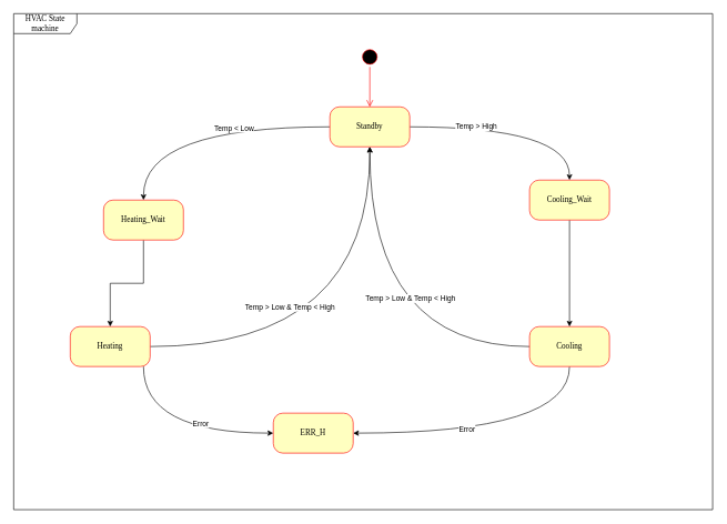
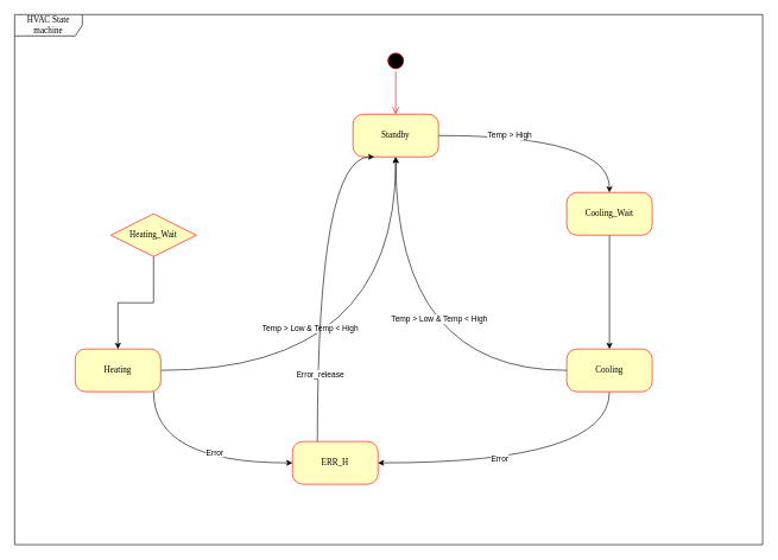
- <mxCell id="9" style="edgeStyle=orthogonalEdgeStyle;rounded=0;orthogonalLoop=1;jettySize=auto;html=1;entryX=0.5;entryY=0;entryDx=0;entryDy=0;curved=1;" edge="1" parent="1" source="13" target="22"><mxGeometry relative="1" as="geometry" /></mxCell>
- <mxCell id="10" value="Temp &amp;lt; Low" style="edgeLabel;html=1;align=center;verticalAlign=middle;resizable=0;points=[];" vertex="1" connectable="0" parent="9"><mxGeometry x="-0.254" y="1" relative="1" as="geometry"><mxPoint as="offset" /></mxGeometry></mxCell>
+ <mxCell id="24" style="edgeStyle=orthogonalEdgeStyle;rounded=0;orthogonalLoop=1;jettySize=auto;html=1;entryX=0.25;entryY=1;entryDx=0;entryDy=0;curved=1;" edge="1" parent="1" source="26" target="13"><mxGeometry relative="1" as="geometry"><Array as="points"><mxPoint x="445" y="220" /></Array></mxGeometry></mxCell>
+ <mxCell id="25" value="Error_release" style="edgeLabel;html=1;align=center;verticalAlign=middle;resizable=0;points=[];" vertex="1" connectable="0" parent="24"><mxGeometry x="-0.603" y="-3" relative="1" as="geometry"><mxPoint as="offset" /></mxGeometry></mxCell>
- <mxCell id="22" value="Heating_Wait" style="rounded=1;whiteSpace=wrap;html=1;arcSize=24;fillColor=#ffffc0;strokeColor=#ff0000;shadow=0;comic=0;labelBackgroundColor=none;fontFamily=Verdana;fontSize=12;fontColor=#000000;align=center;" parent="1" vertex="1"><mxGeometry x="155" y="300" width="120" height="60" as="geometry" /></mxCell>
+ <mxCell id="22" value="Heating_Wait" style="rhombus;whiteSpace=wrap;html=1;arcSize=24;fillColor=#ffffc0;strokeColor=#ff0000;shadow=0;comic=0;labelBackgroundColor=none;fontFamily=Verdana;fontSize=12;fontColor=#000000;align=center;" parent="1" vertex="1"><mxGeometry x="155" y="300" width="120" height="60" as="geometry" /></mxCell>
